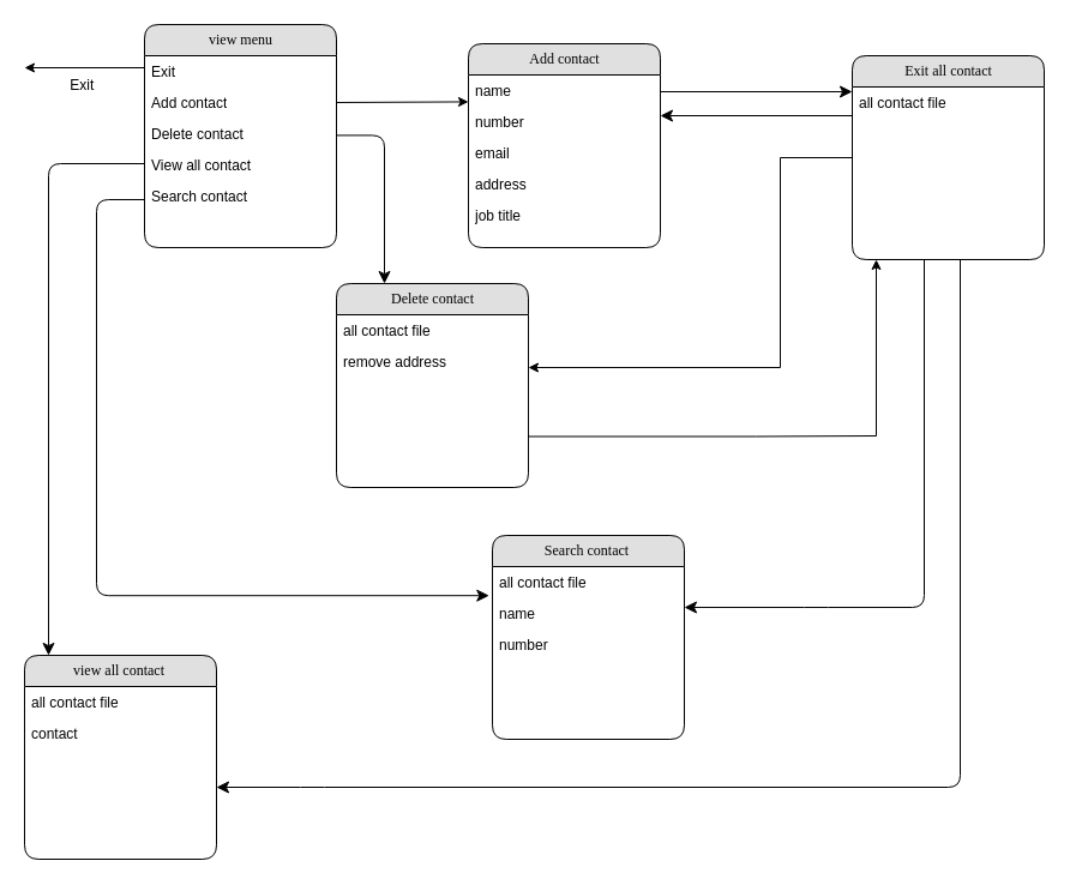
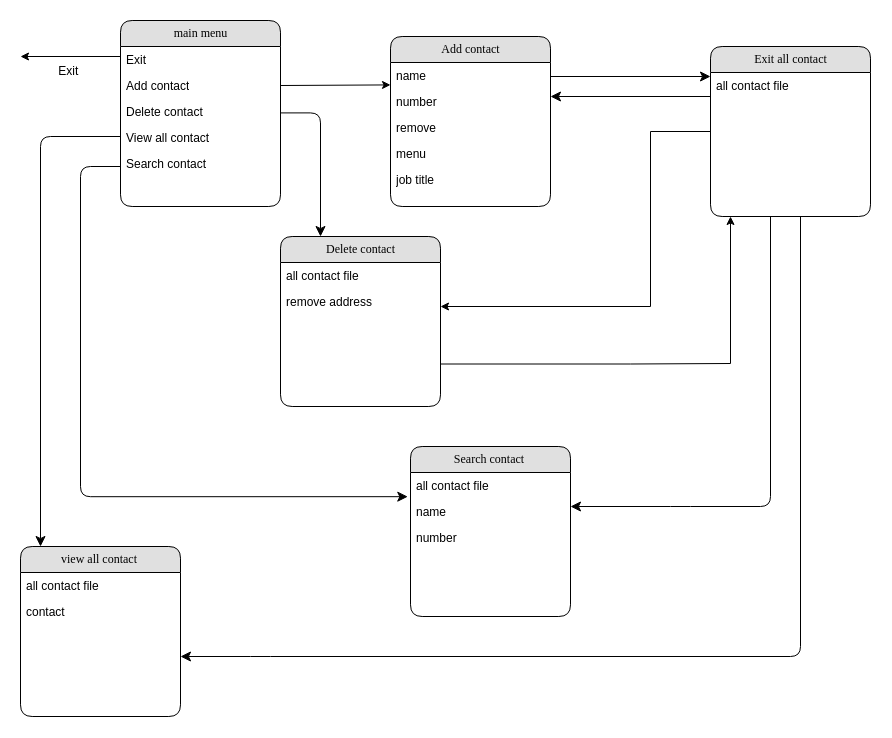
- <mxCell id="2" value="view menu" style="swimlane;html=1;fontStyle=0;childLayout=stackLayout;horizontal=1;startSize=26;fillColor=#e0e0e0;horizontalStack=0;resizeParent=1;resizeLast=0;collapsible=1;marginBottom=0;swimlaneFillColor=#ffffff;align=center;rounded=1;shadow=0;comic=0;labelBackgroundColor=none;strokeWidth=1;fontFamily=Verdana;fontSize=12" parent="1" vertex="1"><mxGeometry x="120" y="20" width="160" height="186" as="geometry" /></mxCell>
+ <mxCell id="2" value="main menu" style="swimlane;html=1;fontStyle=0;childLayout=stackLayout;horizontal=1;startSize=26;fillColor=#e0e0e0;horizontalStack=0;resizeParent=1;resizeLast=0;collapsible=1;marginBottom=0;swimlaneFillColor=#ffffff;align=center;rounded=1;shadow=0;comic=0;labelBackgroundColor=none;strokeWidth=1;fontFamily=Verdana;fontSize=12" parent="1" vertex="1"><mxGeometry x="120" y="20" width="160" height="186" as="geometry" /></mxCell>
- <mxCell id="20" value="email" style="text;html=1;strokeColor=none;fillColor=none;spacingLeft=4;spacingRight=4;whiteSpace=wrap;overflow=hidden;rotatable=0;points=[[0,0.5],[1,0.5]];portConstraint=eastwest;" vertex="1" parent="17"><mxGeometry y="78" width="160" height="26" as="geometry" /></mxCell>
+ <mxCell id="20" value="remove" style="text;html=1;strokeColor=none;fillColor=none;spacingLeft=4;spacingRight=4;whiteSpace=wrap;overflow=hidden;rotatable=0;points=[[0,0.5],[1,0.5]];portConstraint=eastwest;" vertex="1" parent="17"><mxGeometry y="78" width="160" height="26" as="geometry" /></mxCell>
- <mxCell id="21" value="address" style="text;html=1;strokeColor=none;fillColor=none;spacingLeft=4;spacingRight=4;whiteSpace=wrap;overflow=hidden;rotatable=0;points=[[0,0.5],[1,0.5]];portConstraint=eastwest;" vertex="1" parent="17"><mxGeometry y="104" width="160" height="26" as="geometry" /></mxCell>
+ <mxCell id="21" value="menu" style="text;html=1;strokeColor=none;fillColor=none;spacingLeft=4;spacingRight=4;whiteSpace=wrap;overflow=hidden;rotatable=0;points=[[0,0.5],[1,0.5]];portConstraint=eastwest;" vertex="1" parent="17"><mxGeometry y="104" width="160" height="26" as="geometry" /></mxCell>
